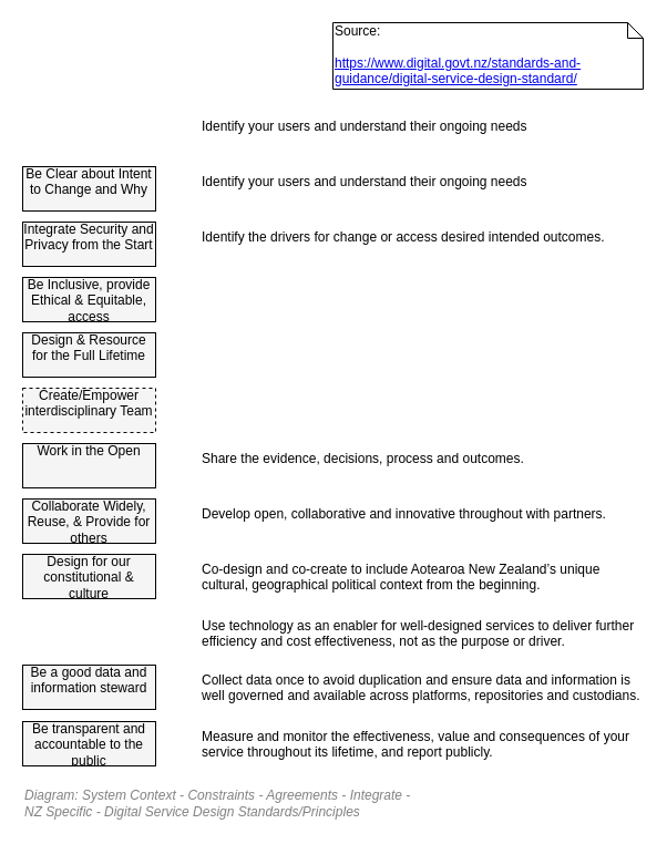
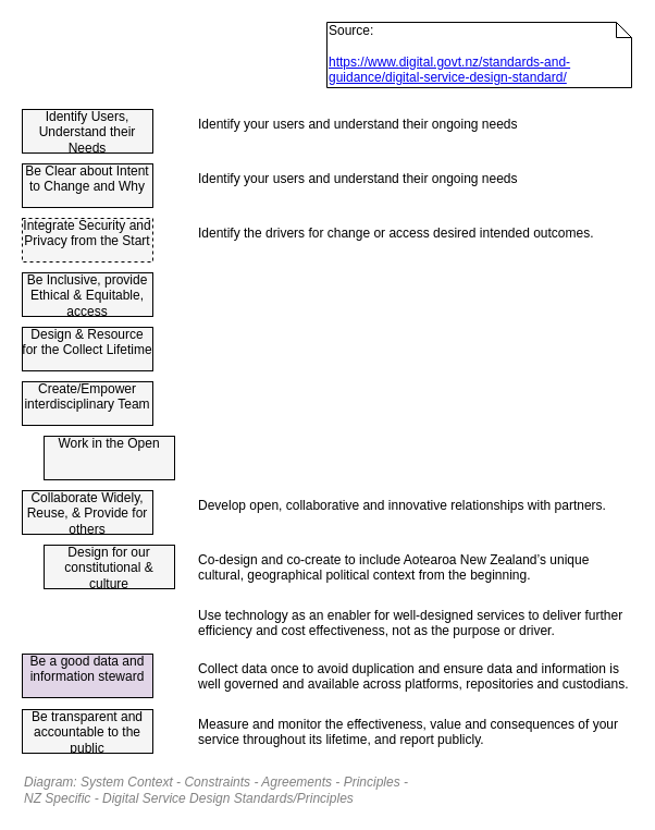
+ <mxCell id="4" value="Identify Users, Understand their Needs" style="rounded=0;whiteSpace=wrap;html=1;shadow=0;glass=0;comic=0;strokeColor=#000000;fillColor=#f5f5f5;fontSize=12;align=center;fontColor=#000000;recursiveResize=0;container=1;collapsible=0;overflow=fill;" vertex="1" parent="1"><mxGeometry x="20" y="100" width="120" height="40" as="geometry" /></mxCell>
- <mxCell id="6" value="Integrate Security and Privacy from the Start" style="rounded=0;whiteSpace=wrap;html=1;shadow=0;glass=0;comic=0;strokeColor=#000000;fillColor=#f5f5f5;fontSize=12;align=center;fontColor=#000000;recursiveResize=0;container=1;collapsible=0;overflow=fill;" vertex="1" parent="1"><mxGeometry x="20" y="200" width="120" height="40" as="geometry" /></mxCell>
+ <mxCell id="6" value="Integrate Security and Privacy from the Start" style="rounded=0;whiteSpace=wrap;html=1;shadow=0;glass=0;comic=0;strokeColor=#000000;fillColor=#f5f5f5;fontSize=12;align=center;fontColor=#000000;recursiveResize=0;container=1;collapsible=0;overflow=fill;dashed=1;" vertex="1" parent="1"><mxGeometry x="20" y="200" width="120" height="40" as="geometry" /></mxCell>
- <mxCell id="10" value="Design &amp;amp; Resource for the Full Lifetime" style="rounded=0;whiteSpace=wrap;html=1;shadow=0;glass=0;comic=0;strokeColor=#000000;fillColor=#f5f5f5;fontSize=12;align=center;fontColor=#000000;recursiveResize=0;container=1;collapsible=0;overflow=fill;" vertex="1" parent="1"><mxGeometry x="20" y="300" width="120" height="40" as="geometry" /></mxCell>
+ <mxCell id="10" value="Design &amp;amp; Resource for the Collect Lifetime" style="rounded=0;whiteSpace=wrap;html=1;shadow=0;glass=0;comic=0;strokeColor=#000000;fillColor=#f5f5f5;fontSize=12;align=center;fontColor=#000000;recursiveResize=0;container=1;collapsible=0;overflow=fill;" vertex="1" parent="1"><mxGeometry x="20" y="300" width="120" height="40" as="geometry" /></mxCell>
- <mxCell id="12" value="Create/Empower interdisciplinary Team" style="rounded=0;whiteSpace=wrap;html=1;shadow=0;glass=0;comic=0;strokeColor=#000000;fillColor=#f5f5f5;fontSize=12;align=center;fontColor=#000000;recursiveResize=0;container=1;collapsible=0;overflow=fill;dashed=1;" vertex="1" parent="1"><mxGeometry x="20" y="350" width="120" height="40" as="geometry" /></mxCell>
+ <mxCell id="12" value="Create/Empower interdisciplinary Team" style="rounded=0;whiteSpace=wrap;html=1;shadow=0;glass=0;comic=0;strokeColor=#000000;fillColor=#f5f5f5;fontSize=12;align=center;fontColor=#000000;recursiveResize=0;container=1;collapsible=0;overflow=fill;" vertex="1" parent="1"><mxGeometry x="20" y="350" width="120" height="40" as="geometry" /></mxCell>
- <mxCell id="14" value="Work in the Open" style="rounded=0;whiteSpace=wrap;html=1;shadow=0;glass=0;comic=0;strokeColor=#000000;fillColor=#f5f5f5;fontSize=12;align=center;fontColor=#000000;recursiveResize=0;container=1;collapsible=0;overflow=fill;" vertex="1" parent="1"><mxGeometry x="20" y="400" width="120" height="40" as="geometry" /></mxCell>
+ <mxCell id="14" value="Work in the Open" style="rounded=0;whiteSpace=wrap;html=1;shadow=0;glass=0;comic=0;strokeColor=#000000;fillColor=#f5f5f5;fontSize=12;align=center;fontColor=#000000;recursiveResize=0;container=1;collapsible=0;overflow=fill;" vertex="1" parent="1"><mxGeometry x="40" y="400" width="120" height="40" as="geometry" /></mxCell>
- <mxCell id="15" value="&lt;h1 style=&quot;box-sizing: border-box; margin: 0px; font-size: 12px; line-height: 1.2; color: rgb(0, 0, 0); padding: 0px; background-color: rgb(255, 255, 255);&quot;&gt;&lt;span style=&quot;font-weight: normal; font-size: 12px;&quot;&gt;Share the evidence, decisions, process and outcomes.&lt;/span&gt;&lt;/h1&gt;" style="text;html=1;strokeColor=none;fillColor=none;align=left;verticalAlign=top;whiteSpace=wrap;rounded=0;fontFamily=Helvetica;fontSize=12;fontColor=#999999;gradientColor=none;recursiveResize=0;" vertex="1" parent="1"><mxGeometry x="180" y="400" width="400" height="40" as="geometry" /></mxCell>
- <mxCell id="17" value="&lt;h1 style=&quot;box-sizing: border-box; margin: 0px; line-height: 1.2; color: rgb(0, 0, 0); padding: 0px; background-color: rgb(255, 255, 255); font-size: 12px;&quot;&gt;&lt;span style=&quot;font-family: fira, helvetica, arial, sans-serif; font-weight: 400; font-size: 12px;&quot;&gt;&lt;font style=&quot;font-size: 12px;&quot;&gt;Develop open, collaborative and innovative throughout with partners.&lt;/font&gt;&lt;/span&gt;&lt;br style=&quot;font-size: 12px;&quot;&gt;&lt;/h1&gt;" style="text;html=1;strokeColor=none;fillColor=none;align=left;verticalAlign=top;whiteSpace=wrap;rounded=0;fontFamily=Helvetica;fontSize=12;fontColor=#999999;gradientColor=none;recursiveResize=0;" vertex="1" parent="1"><mxGeometry x="180" y="450" width="400" height="40" as="geometry" /></mxCell>
+ <mxCell id="17" value="&lt;h1 style=&quot;box-sizing: border-box; margin: 0px; line-height: 1.2; color: rgb(0, 0, 0); padding: 0px; background-color: rgb(255, 255, 255); font-size: 12px;&quot;&gt;&lt;span style=&quot;font-family: fira, helvetica, arial, sans-serif; font-weight: 400; font-size: 12px;&quot;&gt;&lt;font style=&quot;font-size: 12px;&quot;&gt;Develop open, collaborative and innovative relationships with partners.&lt;/font&gt;&lt;/span&gt;&lt;br style=&quot;font-size: 12px;&quot;&gt;&lt;/h1&gt;" style="text;html=1;strokeColor=none;fillColor=none;align=left;verticalAlign=top;whiteSpace=wrap;rounded=0;fontFamily=Helvetica;fontSize=12;fontColor=#999999;gradientColor=none;recursiveResize=0;" vertex="1" parent="1"><mxGeometry x="180" y="450" width="400" height="40" as="geometry" /></mxCell>
- <mxCell id="18" value="Design for our constitutional &amp;amp; culture" style="rounded=0;whiteSpace=wrap;html=1;shadow=0;glass=0;comic=0;strokeColor=#000000;fillColor=#f5f5f5;fontSize=12;align=center;fontColor=#000000;recursiveResize=0;container=1;collapsible=0;overflow=fill;" vertex="1" parent="1"><mxGeometry x="20" y="500" width="120" height="40" as="geometry" /></mxCell>
+ <mxCell id="18" value="Design for our constitutional &amp;amp; culture" style="rounded=0;whiteSpace=wrap;html=1;shadow=0;glass=0;comic=0;strokeColor=#000000;fillColor=#f5f5f5;fontSize=12;align=center;fontColor=#000000;recursiveResize=0;container=1;collapsible=0;overflow=fill;" vertex="1" parent="1"><mxGeometry x="40" y="500" width="120" height="40" as="geometry" /></mxCell>
- <mxCell id="21" value="Be a good data and information steward" style="rounded=0;whiteSpace=wrap;html=1;shadow=0;glass=0;comic=0;strokeColor=#000000;fillColor=#f5f5f5;fontSize=12;align=center;fontColor=#000000;recursiveResize=0;container=1;collapsible=0;overflow=fill;" vertex="1" parent="1"><mxGeometry x="20" y="600" width="120" height="40" as="geometry" /></mxCell>
+ <mxCell id="21" value="Be a good data and information steward" style="rounded=0;whiteSpace=wrap;html=1;shadow=0;glass=0;comic=0;strokeColor=#000000;fillColor=#e1d5e7;fontSize=12;align=center;fontColor=#000000;recursiveResize=0;container=1;collapsible=0;overflow=fill;" vertex="1" parent="1"><mxGeometry x="20" y="600" width="120" height="40" as="geometry" /></mxCell>
- <mxCell id="28" value="&lt;font style=&quot;font-size: 12px&quot;&gt;Diagram: System Context -&amp;nbsp;Constraints - Agreements - Integrate -&amp;nbsp;&lt;br&gt;&lt;span&gt;NZ Specific -&lt;/span&gt;&lt;span&gt;&amp;nbsp;&lt;/span&gt;Digital Service Design Standards/Principles&lt;/font&gt;" style="text;strokeColor=none;fillColor=none;html=1;fontSize=10;fontStyle=2;verticalAlign=middle;align=left;shadow=0;glass=0;comic=0;opacity=30;fontColor=#808080;" vertex="1" parent="27"><mxGeometry x="20" y="710" width="560" height="30" as="geometry" /></mxCell>
+ <mxCell id="28" value="&lt;font style=&quot;font-size: 12px&quot;&gt;Diagram: System Context -&amp;nbsp;Constraints - Agreements - Principles -&amp;nbsp;&lt;br&gt;&lt;span&gt;NZ Specific -&lt;/span&gt;&lt;span&gt;&amp;nbsp;&lt;/span&gt;Digital Service Design Standards/Principles&lt;/font&gt;" style="text;strokeColor=none;fillColor=none;html=1;fontSize=10;fontStyle=2;verticalAlign=middle;align=left;shadow=0;glass=0;comic=0;opacity=30;fontColor=#808080;" vertex="1" parent="27"><mxGeometry x="20" y="710" width="560" height="30" as="geometry" /></mxCell>
